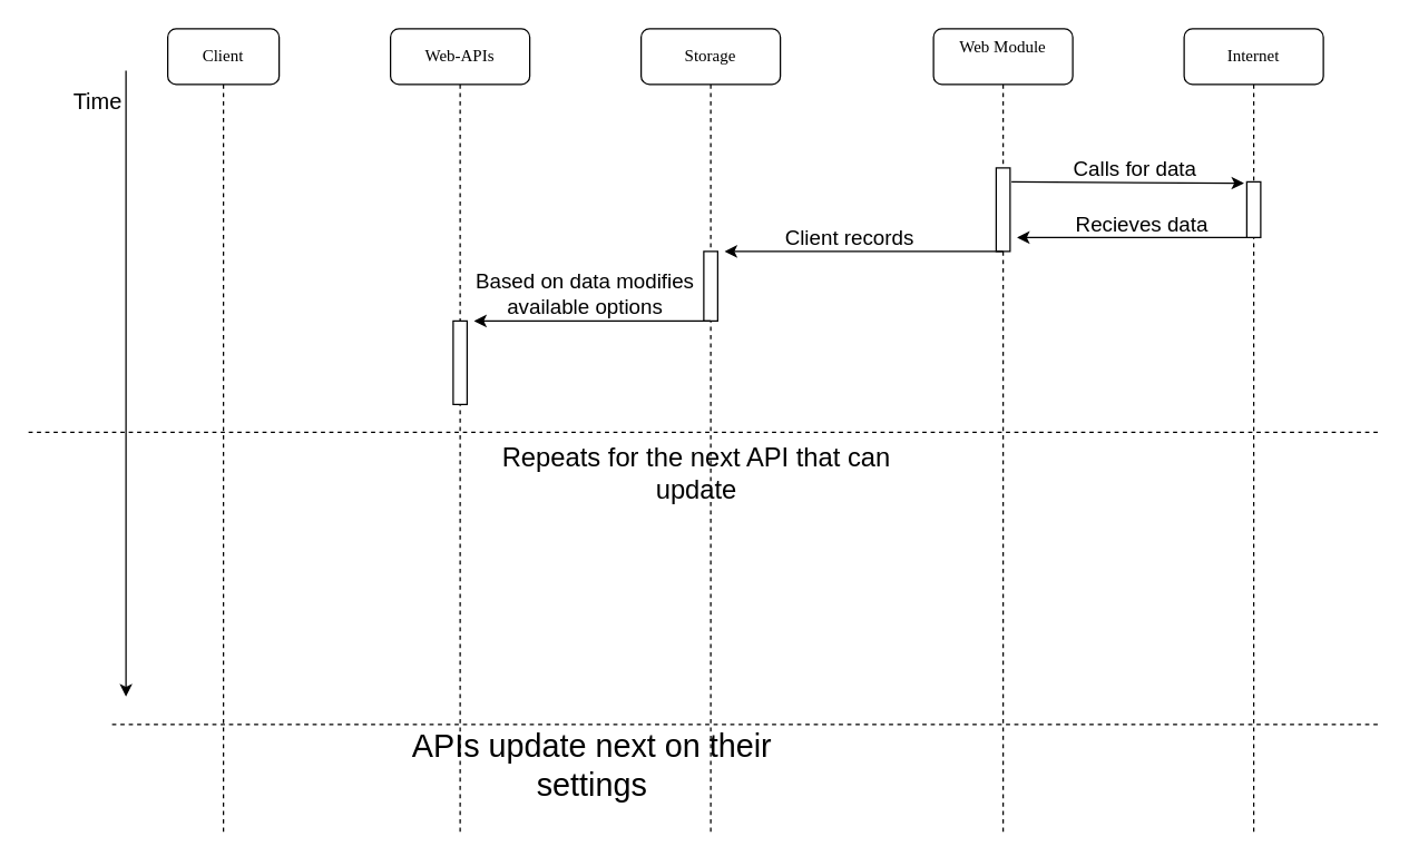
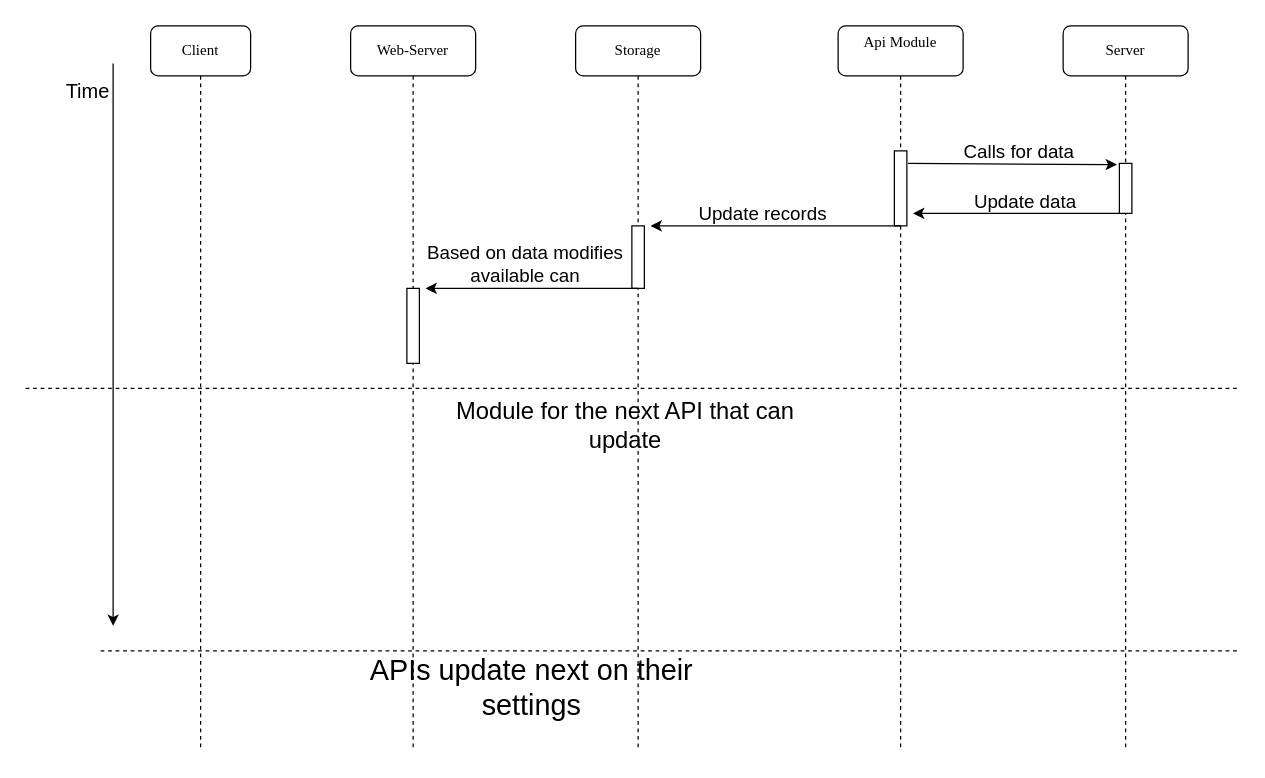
- <mxCell id="2" value="Web-APIs" style="shape=umlLifeline;perimeter=lifelinePerimeter;whiteSpace=wrap;html=1;container=1;collapsible=0;recursiveResize=0;outlineConnect=0;rounded=1;shadow=0;comic=0;labelBackgroundColor=none;strokeColor=#000000;strokeWidth=1;fillColor=#FFFFFF;fontFamily=Verdana;fontSize=12;fontColor=#000000;align=center;" parent="1" vertex="1"><mxGeometry x="280" y="20" width="100" height="580" as="geometry" /></mxCell>
+ <mxCell id="2" value="Web-Server" style="shape=umlLifeline;perimeter=lifelinePerimeter;whiteSpace=wrap;html=1;container=1;collapsible=0;recursiveResize=0;outlineConnect=0;rounded=1;shadow=0;comic=0;labelBackgroundColor=none;strokeColor=#000000;strokeWidth=1;fillColor=#FFFFFF;fontFamily=Verdana;fontSize=12;fontColor=#000000;align=center;" parent="1" vertex="1"><mxGeometry x="280" y="20" width="100" height="580" as="geometry" /></mxCell>
- <mxCell id="6" value="&lt;div&gt;Web Module&lt;/div&gt;&lt;div&gt;&lt;br&gt;&lt;/div&gt;" style="shape=umlLifeline;perimeter=lifelinePerimeter;whiteSpace=wrap;html=1;container=1;collapsible=0;recursiveResize=0;outlineConnect=0;rounded=1;shadow=0;comic=0;labelBackgroundColor=none;strokeColor=#000000;strokeWidth=1;fillColor=#FFFFFF;fontFamily=Verdana;fontSize=12;fontColor=#000000;align=center;" parent="1" vertex="1"><mxGeometry x="670" y="20" width="100" height="580" as="geometry" /></mxCell>
+ <mxCell id="6" value="&lt;div&gt;Api Module&lt;/div&gt;&lt;div&gt;&lt;br&gt;&lt;/div&gt;" style="shape=umlLifeline;perimeter=lifelinePerimeter;whiteSpace=wrap;html=1;container=1;collapsible=0;recursiveResize=0;outlineConnect=0;rounded=1;shadow=0;comic=0;labelBackgroundColor=none;strokeColor=#000000;strokeWidth=1;fillColor=#FFFFFF;fontFamily=Verdana;fontSize=12;fontColor=#000000;align=center;" parent="1" vertex="1"><mxGeometry x="670" y="20" width="100" height="580" as="geometry" /></mxCell>
- <mxCell id="13" value="Internet" style="shape=umlLifeline;perimeter=lifelinePerimeter;whiteSpace=wrap;html=1;container=1;collapsible=0;recursiveResize=0;outlineConnect=0;rounded=1;shadow=0;comic=0;labelBackgroundColor=none;strokeColor=#000000;strokeWidth=1;fillColor=#FFFFFF;fontFamily=Verdana;fontSize=12;fontColor=#000000;align=center;" vertex="1" parent="1"><mxGeometry x="850" y="20" width="100" height="580" as="geometry" /></mxCell>
+ <mxCell id="13" value="Server" style="shape=umlLifeline;perimeter=lifelinePerimeter;whiteSpace=wrap;html=1;container=1;collapsible=0;recursiveResize=0;outlineConnect=0;rounded=1;shadow=0;comic=0;labelBackgroundColor=none;strokeColor=#000000;strokeWidth=1;fillColor=#FFFFFF;fontFamily=Verdana;fontSize=12;fontColor=#000000;align=center;" vertex="1" parent="1"><mxGeometry x="850" y="20" width="100" height="580" as="geometry" /></mxCell>
- <mxCell id="18" value="Recieves data" style="text;html=1;strokeColor=none;fillColor=none;align=center;verticalAlign=middle;whiteSpace=wrap;rounded=0;fontSize=15;" vertex="1" parent="1"><mxGeometry x="760" y="150" width="120" height="20" as="geometry" /></mxCell>
+ <mxCell id="18" value="Update data" style="text;html=1;strokeColor=none;fillColor=none;align=center;verticalAlign=middle;whiteSpace=wrap;rounded=0;fontSize=15;" vertex="1" parent="1"><mxGeometry x="760" y="150" width="120" height="20" as="geometry" /></mxCell>
- <mxCell id="20" value="Client records" style="text;html=1;strokeColor=none;fillColor=none;align=center;verticalAlign=middle;whiteSpace=wrap;rounded=0;fontSize=15;" vertex="1" parent="1"><mxGeometry x="550" y="160" width="120" height="20" as="geometry" /></mxCell>
+ <mxCell id="20" value="Update records" style="text;html=1;strokeColor=none;fillColor=none;align=center;verticalAlign=middle;whiteSpace=wrap;rounded=0;fontSize=15;" vertex="1" parent="1"><mxGeometry x="550" y="160" width="120" height="20" as="geometry" /></mxCell>
- <mxCell id="22" value="Based on data modifies available options" style="text;html=1;strokeColor=none;fillColor=none;align=center;verticalAlign=middle;whiteSpace=wrap;rounded=0;fontSize=15;" vertex="1" parent="1"><mxGeometry x="320" y="200" width="200" height="20" as="geometry" /></mxCell>
+ <mxCell id="22" value="Based on data modifies available can" style="text;html=1;strokeColor=none;fillColor=none;align=center;verticalAlign=middle;whiteSpace=wrap;rounded=0;fontSize=15;" vertex="1" parent="1"><mxGeometry x="320" y="200" width="200" height="20" as="geometry" /></mxCell>
- <mxCell id="24" value="Repeats for the next API that can update" style="text;html=1;strokeColor=none;fillColor=none;align=center;verticalAlign=middle;whiteSpace=wrap;rounded=0;fontSize=19;" vertex="1" parent="1"><mxGeometry x="355" y="330" width="290" height="20" as="geometry" /></mxCell>
+ <mxCell id="24" value="Module for the next API that can update" style="text;html=1;strokeColor=none;fillColor=none;align=center;verticalAlign=middle;whiteSpace=wrap;rounded=0;fontSize=19;" vertex="1" parent="1"><mxGeometry x="355" y="330" width="290" height="20" as="geometry" /></mxCell>
